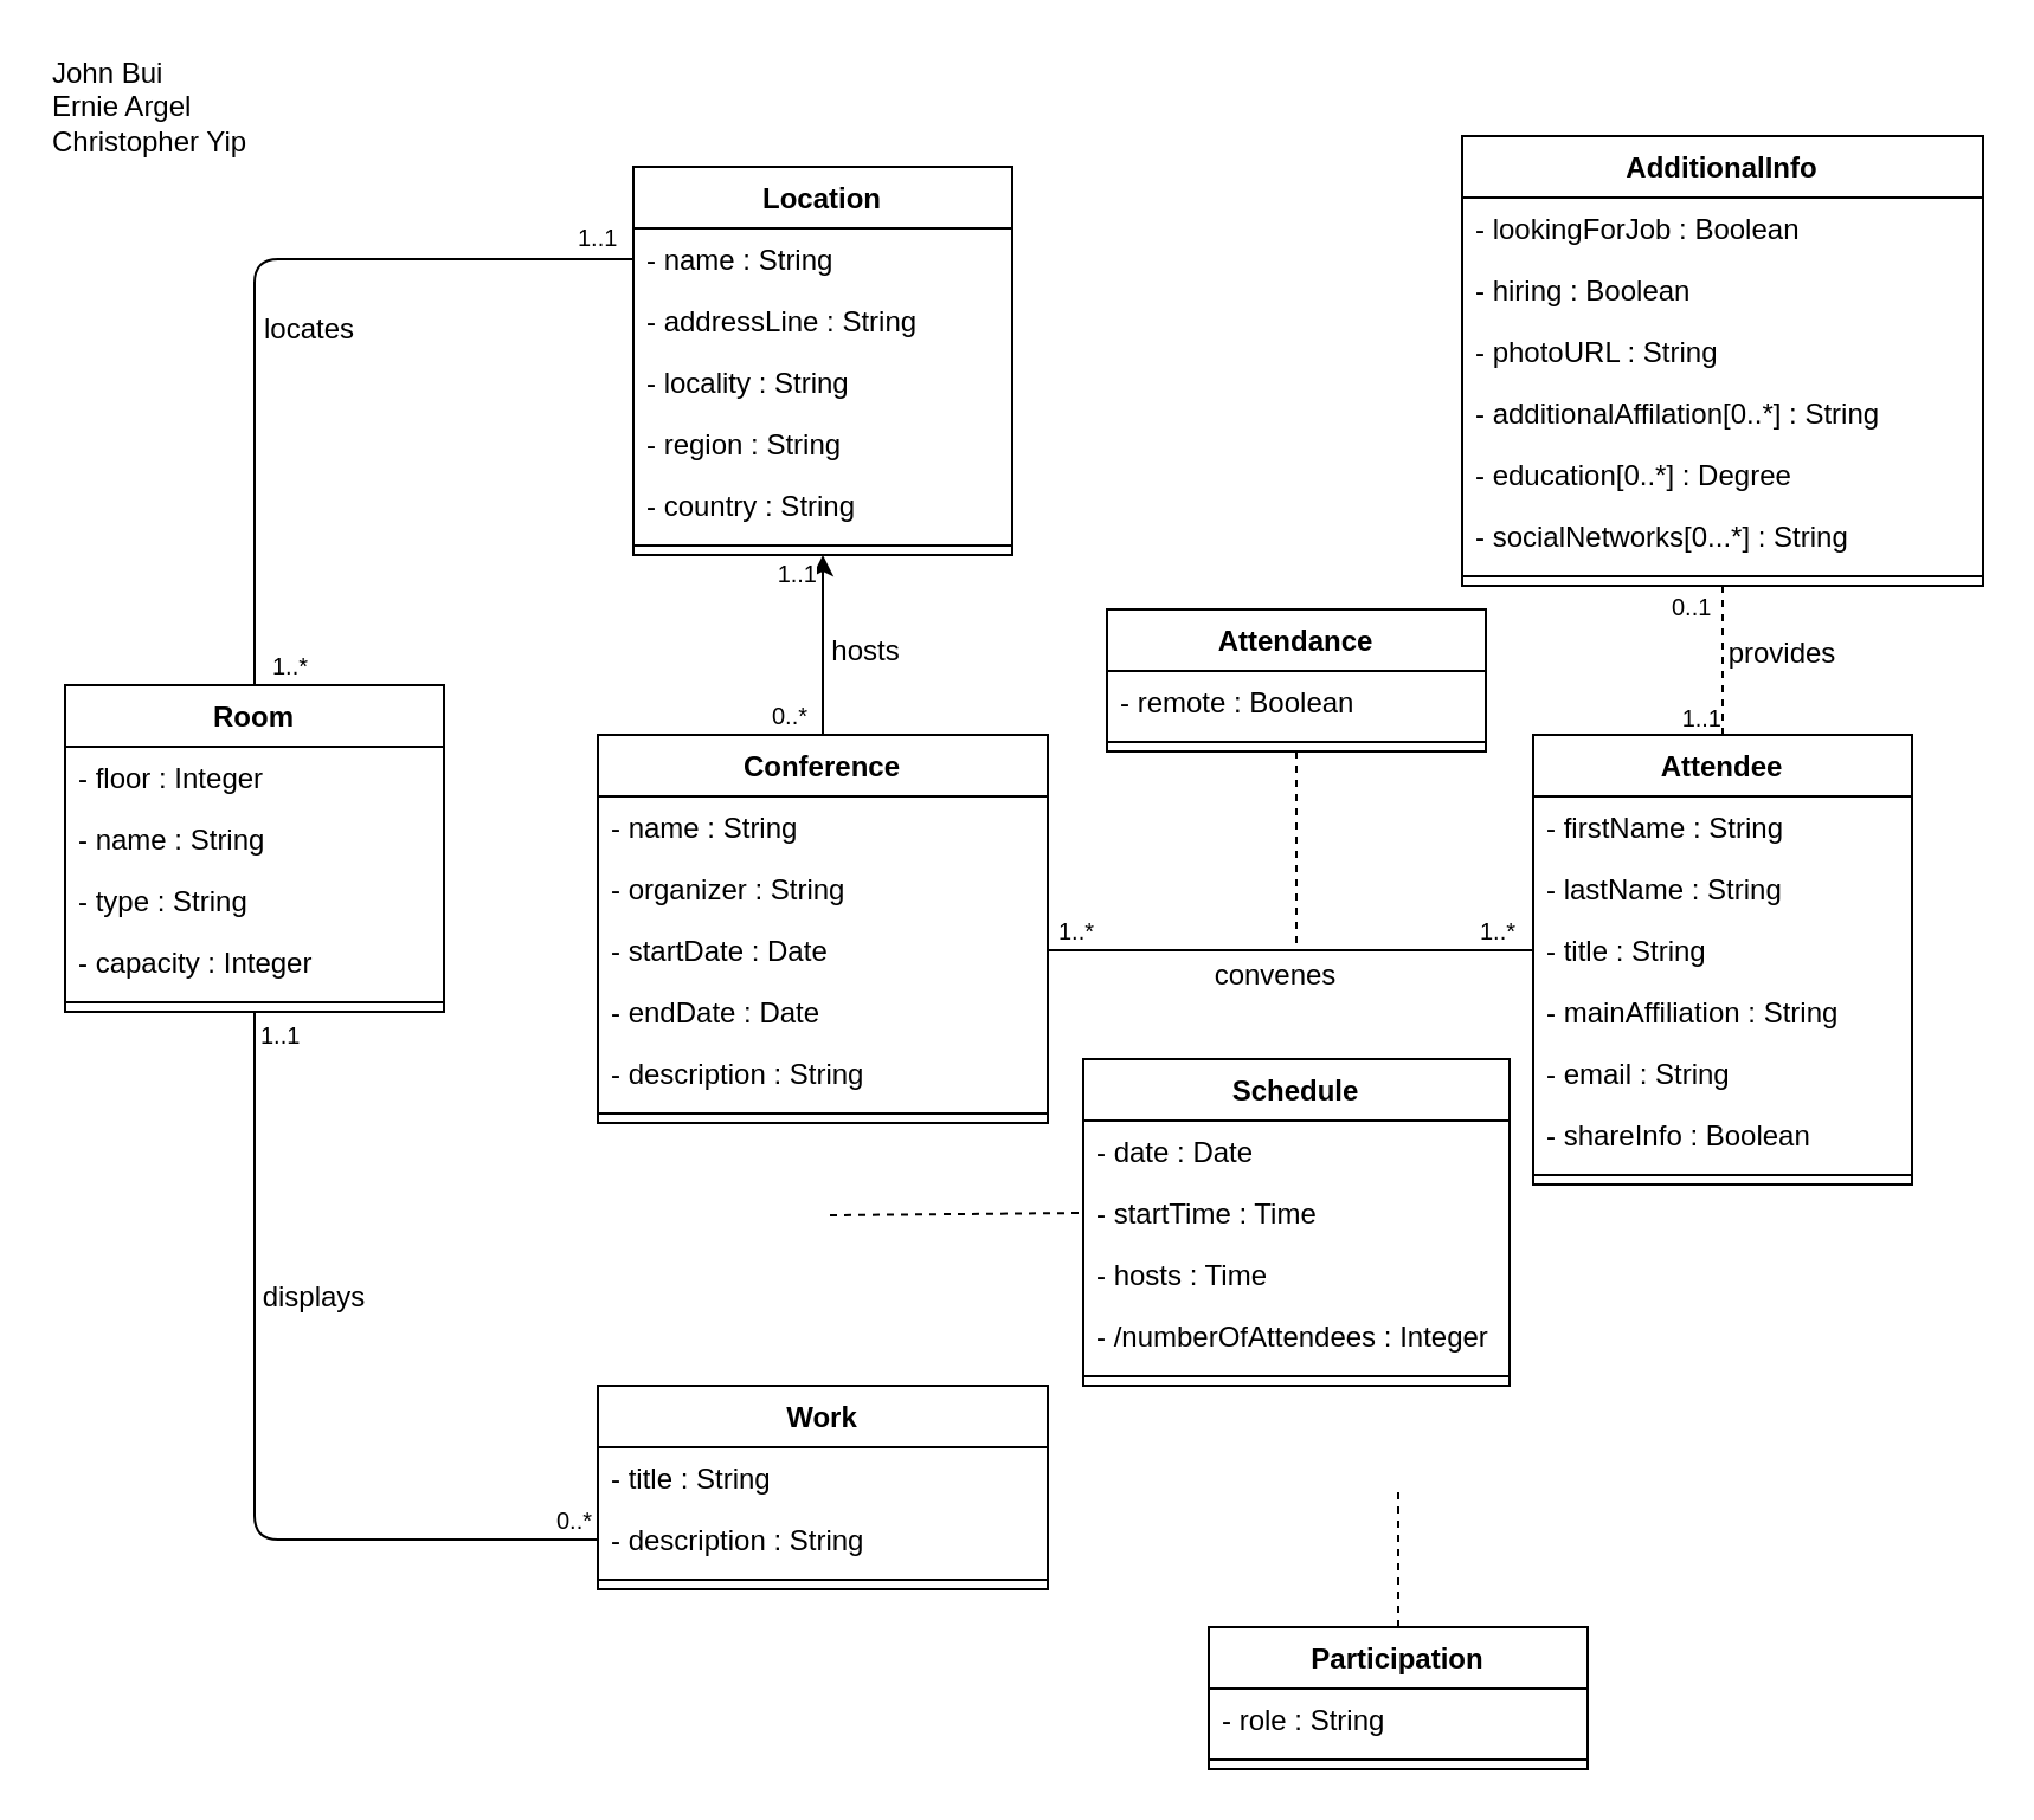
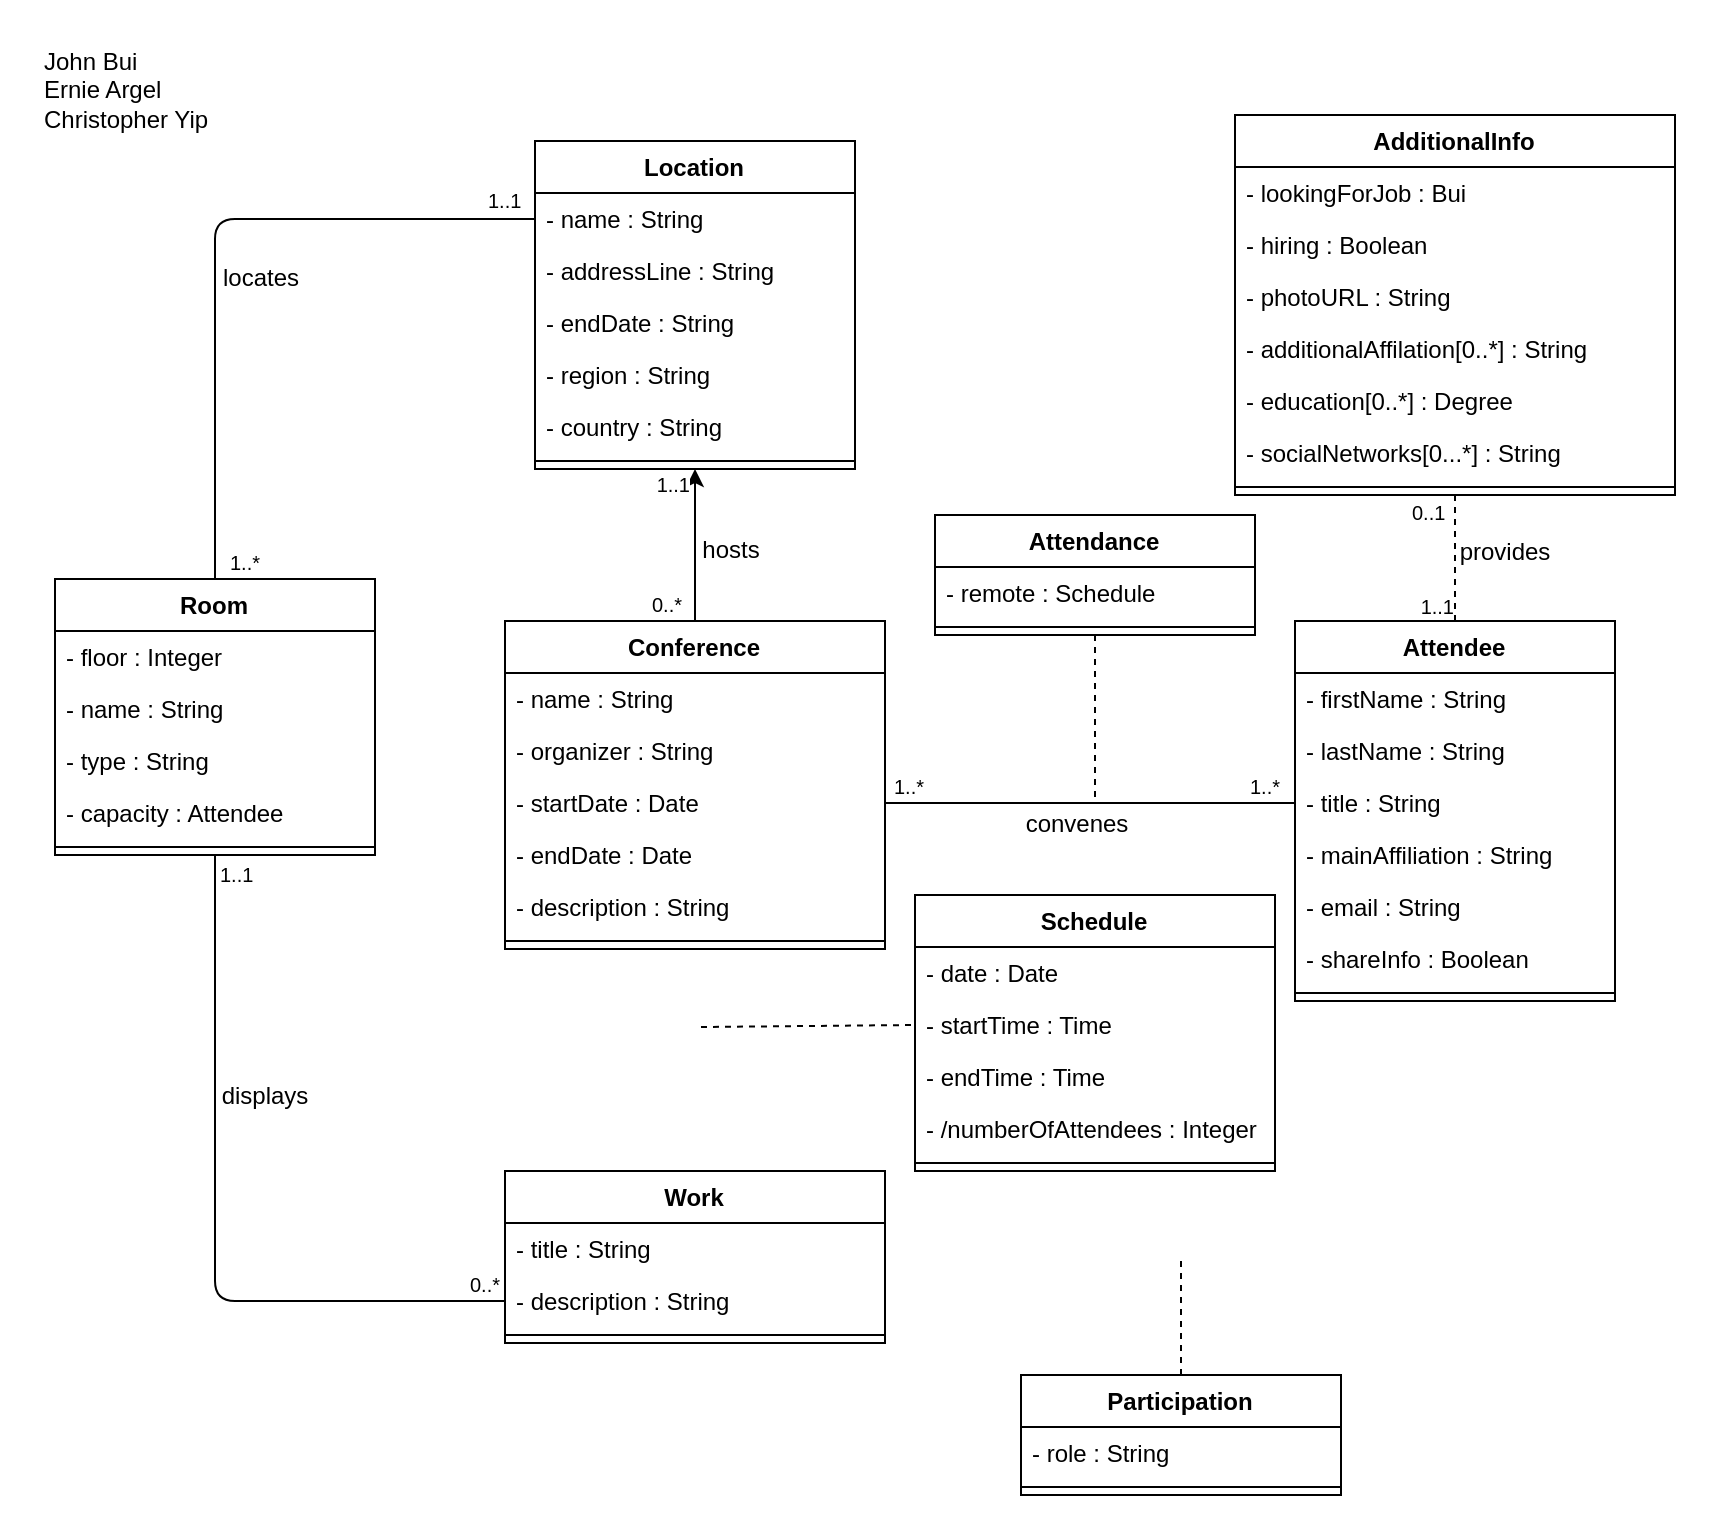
- <mxCell id="42" value="- lookingForJob : Boolean" style="text;strokeColor=none;fillColor=none;align=left;verticalAlign=top;spacingLeft=4;spacingRight=4;overflow=hidden;rotatable=0;points=[[0,0.5],[1,0.5]];portConstraint=eastwest;" parent="41" vertex="1"><mxGeometry y="26" width="220" height="26" as="geometry" /></mxCell>
+ <mxCell id="42" value="- lookingForJob : Bui" style="text;strokeColor=none;fillColor=none;align=left;verticalAlign=top;spacingLeft=4;spacingRight=4;overflow=hidden;rotatable=0;points=[[0,0.5],[1,0.5]];portConstraint=eastwest;" parent="41" vertex="1"><mxGeometry y="26" width="220" height="26" as="geometry" /></mxCell>
- <mxCell id="30" value="- locality : String" style="text;strokeColor=none;fillColor=none;align=left;verticalAlign=top;spacingLeft=4;spacingRight=4;overflow=hidden;rotatable=0;points=[[0,0.5],[1,0.5]];portConstraint=eastwest;" parent="27" vertex="1"><mxGeometry y="78" width="160" height="26" as="geometry" /></mxCell>
+ <mxCell id="30" value="- endDate : String" style="text;strokeColor=none;fillColor=none;align=left;verticalAlign=top;spacingLeft=4;spacingRight=4;overflow=hidden;rotatable=0;points=[[0,0.5],[1,0.5]];portConstraint=eastwest;" parent="27" vertex="1"><mxGeometry y="78" width="160" height="26" as="geometry" /></mxCell>
- <mxCell id="68" value="- remote : Boolean" style="text;strokeColor=none;fillColor=none;align=left;verticalAlign=top;spacingLeft=4;spacingRight=4;overflow=hidden;rotatable=0;points=[[0,0.5],[1,0.5]];portConstraint=eastwest;" parent="67" vertex="1"><mxGeometry y="26" width="160" height="26" as="geometry" /></mxCell>
+ <mxCell id="68" value="- remote : Schedule" style="text;strokeColor=none;fillColor=none;align=left;verticalAlign=top;spacingLeft=4;spacingRight=4;overflow=hidden;rotatable=0;points=[[0,0.5],[1,0.5]];portConstraint=eastwest;" parent="67" vertex="1"><mxGeometry y="26" width="160" height="26" as="geometry" /></mxCell>
- <mxCell id="18" value="- capacity : Integer" style="text;strokeColor=none;fillColor=none;align=left;verticalAlign=top;spacingLeft=4;spacingRight=4;overflow=hidden;rotatable=0;points=[[0,0.5],[1,0.5]];portConstraint=eastwest;" parent="14" vertex="1"><mxGeometry y="104" width="160" height="26" as="geometry" /></mxCell>
+ <mxCell id="18" value="- capacity : Attendee" style="text;strokeColor=none;fillColor=none;align=left;verticalAlign=top;spacingLeft=4;spacingRight=4;overflow=hidden;rotatable=0;points=[[0,0.5],[1,0.5]];portConstraint=eastwest;" parent="14" vertex="1"><mxGeometry y="104" width="160" height="26" as="geometry" /></mxCell>
- <mxCell id="74" value="- hosts : Time" style="text;strokeColor=none;fillColor=none;align=left;verticalAlign=top;spacingLeft=4;spacingRight=4;overflow=hidden;rotatable=0;points=[[0,0.5],[1,0.5]];portConstraint=eastwest;" parent="71" vertex="1"><mxGeometry y="78" width="180" height="26" as="geometry" /></mxCell>
+ <mxCell id="74" value="- endTime : Time" style="text;strokeColor=none;fillColor=none;align=left;verticalAlign=top;spacingLeft=4;spacingRight=4;overflow=hidden;rotatable=0;points=[[0,0.5],[1,0.5]];portConstraint=eastwest;" parent="71" vertex="1"><mxGeometry y="78" width="180" height="26" as="geometry" /></mxCell>
